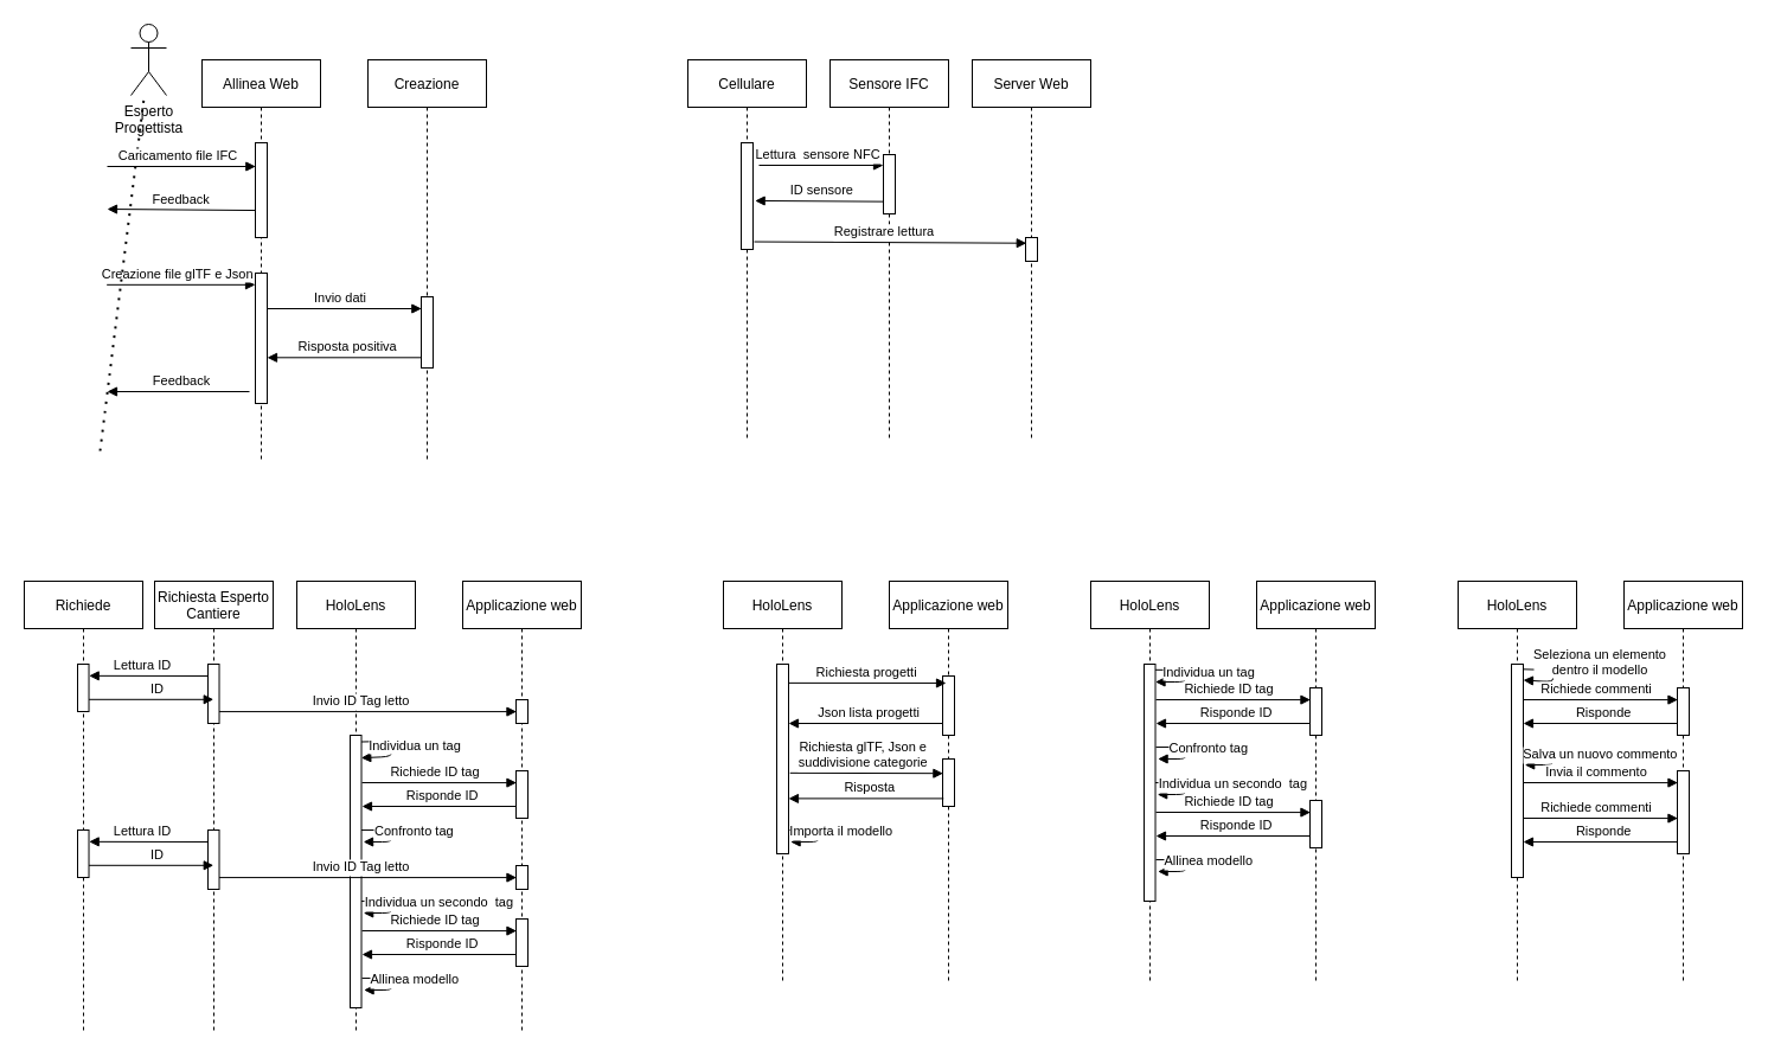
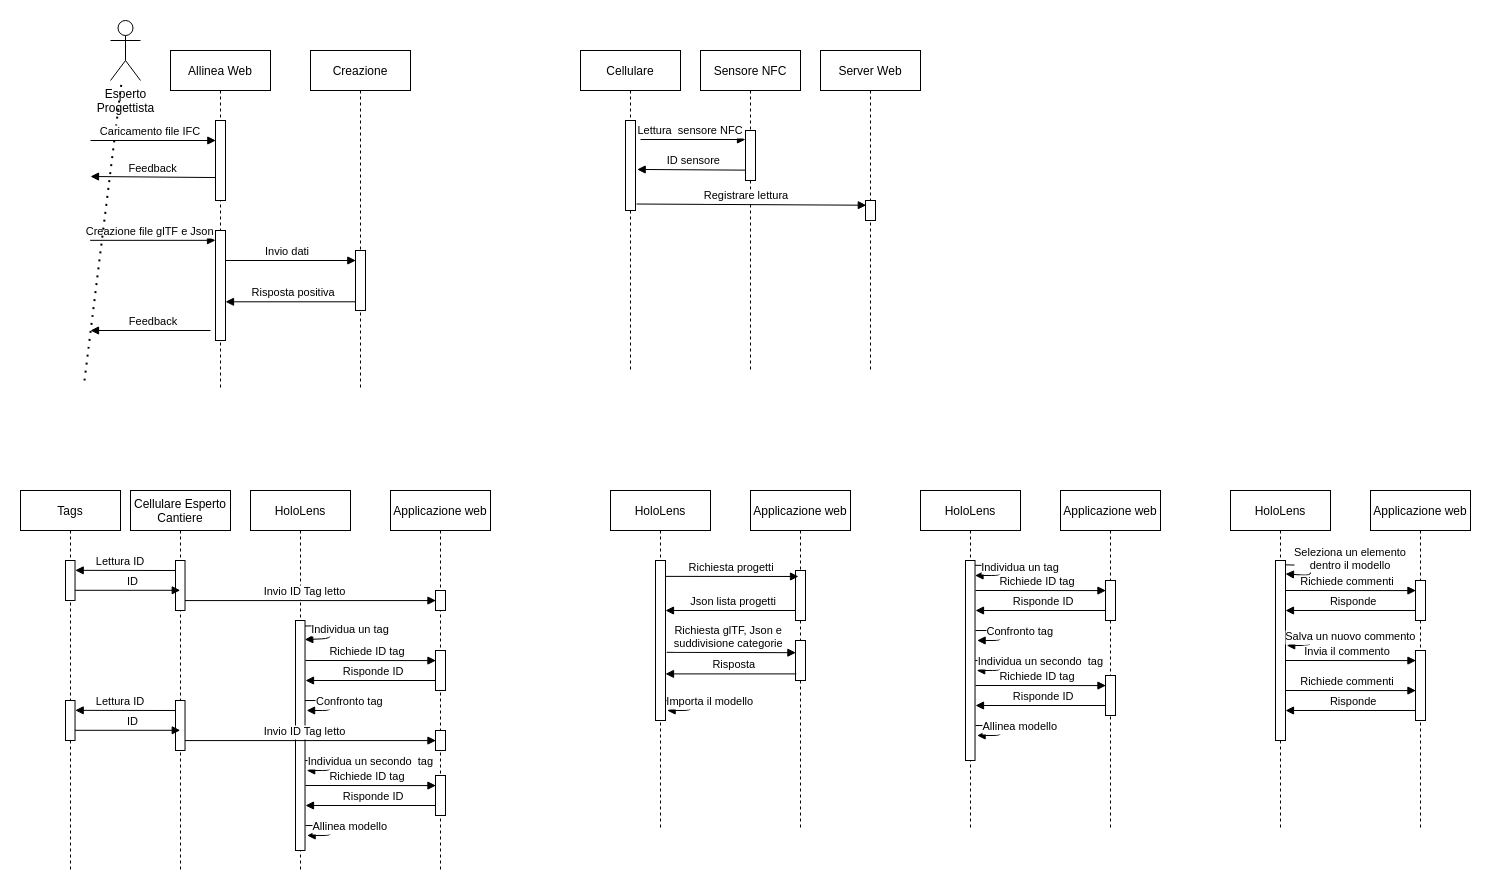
- <mxCell id="20" value="Sensore IFC" style="shape=umlLifeline;perimeter=lifelinePerimeter;container=1;collapsible=0;recursiveResize=0;rounded=0;shadow=0;strokeWidth=1;" vertex="1" parent="1"><mxGeometry x="700" y="50" width="100" height="320" as="geometry" /></mxCell>
+ <mxCell id="20" value="Sensore NFC" style="shape=umlLifeline;perimeter=lifelinePerimeter;container=1;collapsible=0;recursiveResize=0;rounded=0;shadow=0;strokeWidth=1;" vertex="1" parent="1"><mxGeometry x="700" y="50" width="100" height="320" as="geometry" /></mxCell>
- <mxCell id="4" value="Richiesta Esperto&#10;Cantiere" style="shape=umlLifeline;perimeter=lifelinePerimeter;container=1;collapsible=0;recursiveResize=0;rounded=0;shadow=0;strokeWidth=1;" vertex="1" parent="1"><mxGeometry x="130" y="490" width="100" height="380" as="geometry" /></mxCell>
+ <mxCell id="4" value="Cellulare Esperto&#10;Cantiere" style="shape=umlLifeline;perimeter=lifelinePerimeter;container=1;collapsible=0;recursiveResize=0;rounded=0;shadow=0;strokeWidth=1;" vertex="1" parent="1"><mxGeometry x="130" y="490" width="100" height="380" as="geometry" /></mxCell>
- <mxCell id="2" value="Richiede" style="shape=umlLifeline;perimeter=lifelinePerimeter;container=1;collapsible=0;recursiveResize=0;rounded=0;shadow=0;strokeWidth=1;" vertex="1" parent="1"><mxGeometry x="20" y="490" width="100" height="380" as="geometry" /></mxCell>
+ <mxCell id="2" value="Tags" style="shape=umlLifeline;perimeter=lifelinePerimeter;container=1;collapsible=0;recursiveResize=0;rounded=0;shadow=0;strokeWidth=1;" vertex="1" parent="1"><mxGeometry x="20" y="490" width="100" height="380" as="geometry" /></mxCell>
